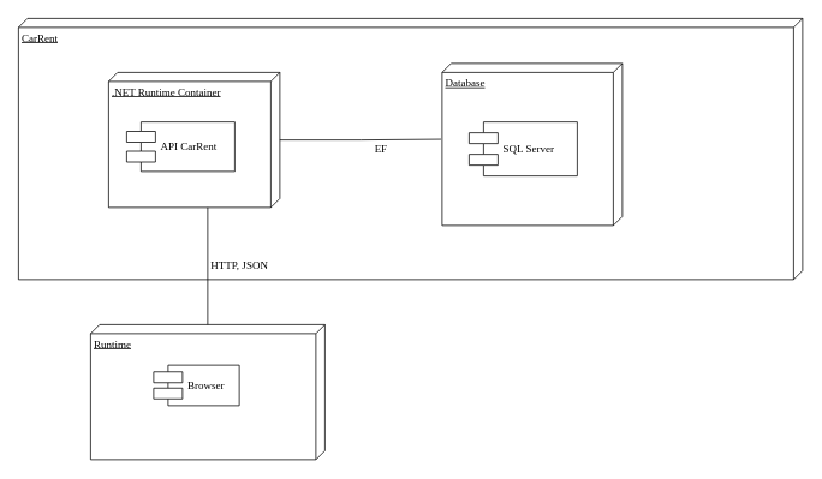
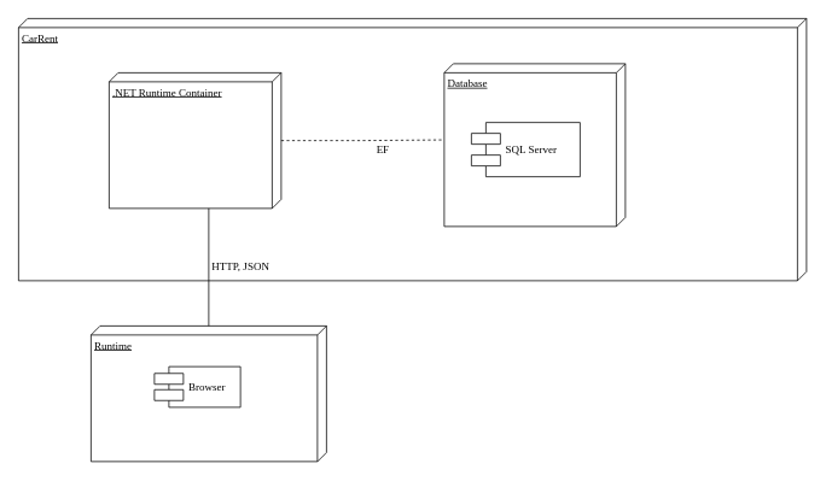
- <mxCell id="9" value="EF" style="edgeStyle=orthogonalEdgeStyle;rounded=0;html=1;labelBackgroundColor=none;startArrow=none;startFill=0;startSize=8;endArrow=none;endFill=0;endSize=16;fontFamily=Verdana;fontSize=12;entryX=0.468;entryY=1.006;entryDx=0;entryDy=0;entryPerimeter=0;spacingTop=20;" parent="1" source="3" target="4" edge="1"><mxGeometry x="-0.027" y="-25" relative="1" as="geometry"><Array as="points" /><mxPoint x="25" y="-25" as="offset" /></mxGeometry></mxCell>
+ <mxCell id="9" value="EF" style="edgeStyle=orthogonalEdgeStyle;rounded=0;html=1;labelBackgroundColor=none;startArrow=none;startFill=0;startSize=8;endArrow=none;endFill=0;endSize=16;fontFamily=Verdana;fontSize=12;entryX=0.468;entryY=1.006;entryDx=0;entryDy=0;entryPerimeter=0;spacingTop=20;dashed=1;" parent="1" source="3" target="4" edge="1"><mxGeometry x="-0.027" y="-25" relative="1" as="geometry"><Array as="points" /><mxPoint x="25" y="-25" as="offset" /></mxGeometry></mxCell>
- <mxCell id="6" value="API CarRent" style="shape=component;align=left;spacingLeft=36;rounded=0;shadow=0;comic=0;labelBackgroundColor=none;strokeWidth=1;fontFamily=Verdana;fontSize=12;html=1;" parent="1" vertex="1"><mxGeometry x="140" y="135" width="120" height="55" as="geometry" /></mxCell>
